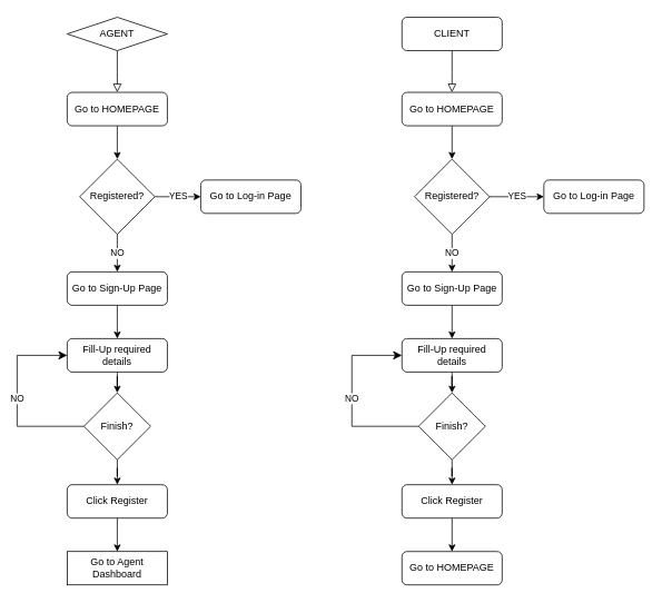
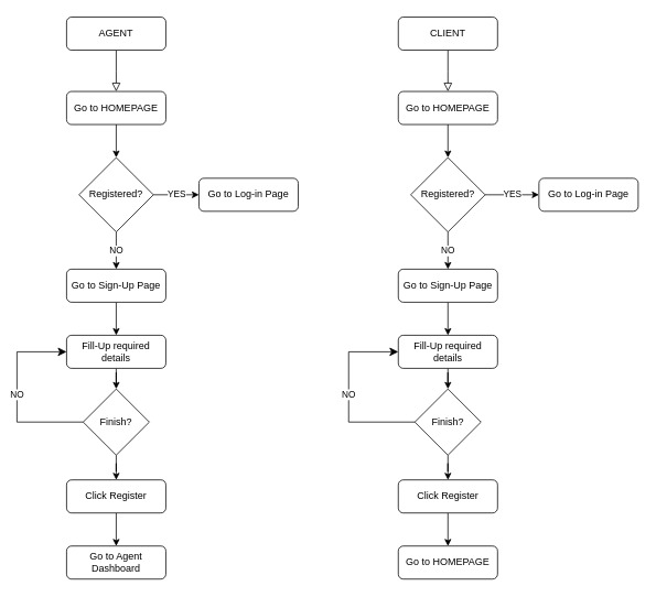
- <mxCell id="3" value="AGENT" style="rhombus;whiteSpace=wrap;html=1;fontSize=12;glass=0;strokeWidth=1;shadow=0;" parent="1" vertex="1"><mxGeometry x="80" y="20" width="120" height="40" as="geometry" /></mxCell>
+ <mxCell id="3" value="AGENT" style="rounded=1;whiteSpace=wrap;html=1;fontSize=12;glass=0;strokeWidth=1;shadow=0;" parent="1" vertex="1"><mxGeometry x="80" y="20" width="120" height="40" as="geometry" /></mxCell>
- <mxCell id="18" value="Go to Agent Dashboard" style="whiteSpace=wrap;html=1;fontSize=12;glass=0;strokeWidth=1;shadow=0;rounded=0;" vertex="1" parent="1"><mxGeometry x="80" y="660" width="120" height="40" as="geometry" /></mxCell>
+ <mxCell id="18" value="Go to Agent Dashboard" style="rounded=1;whiteSpace=wrap;html=1;fontSize=12;glass=0;strokeWidth=1;shadow=0;" vertex="1" parent="1"><mxGeometry x="80" y="660" width="120" height="40" as="geometry" /></mxCell>
